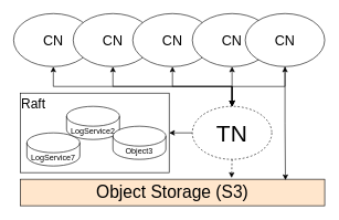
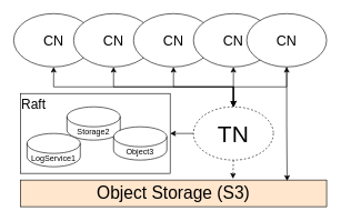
- <mxCell id="5" value="LogService2" style="shape=cylinder3;whiteSpace=wrap;html=1;boundedLbl=1;backgroundOutline=1;size=15;" vertex="1" parent="1"><mxGeometry x="100" y="160" width="80" height="50" as="geometry" /></mxCell>
+ <mxCell id="5" value="Storage2" style="shape=cylinder3;whiteSpace=wrap;html=1;boundedLbl=1;backgroundOutline=1;size=15;" vertex="1" parent="1"><mxGeometry x="100" y="160" width="80" height="50" as="geometry" /></mxCell>
- <mxCell id="4" value="LogService7" style="shape=cylinder3;whiteSpace=wrap;html=1;boundedLbl=1;backgroundOutline=1;size=15;" vertex="1" parent="1"><mxGeometry x="40" y="200" width="80" height="50" as="geometry" /></mxCell>
+ <mxCell id="4" value="LogService1" style="shape=cylinder3;whiteSpace=wrap;html=1;boundedLbl=1;backgroundOutline=1;size=15;" vertex="1" parent="1"><mxGeometry x="40" y="200" width="80" height="50" as="geometry" /></mxCell>
